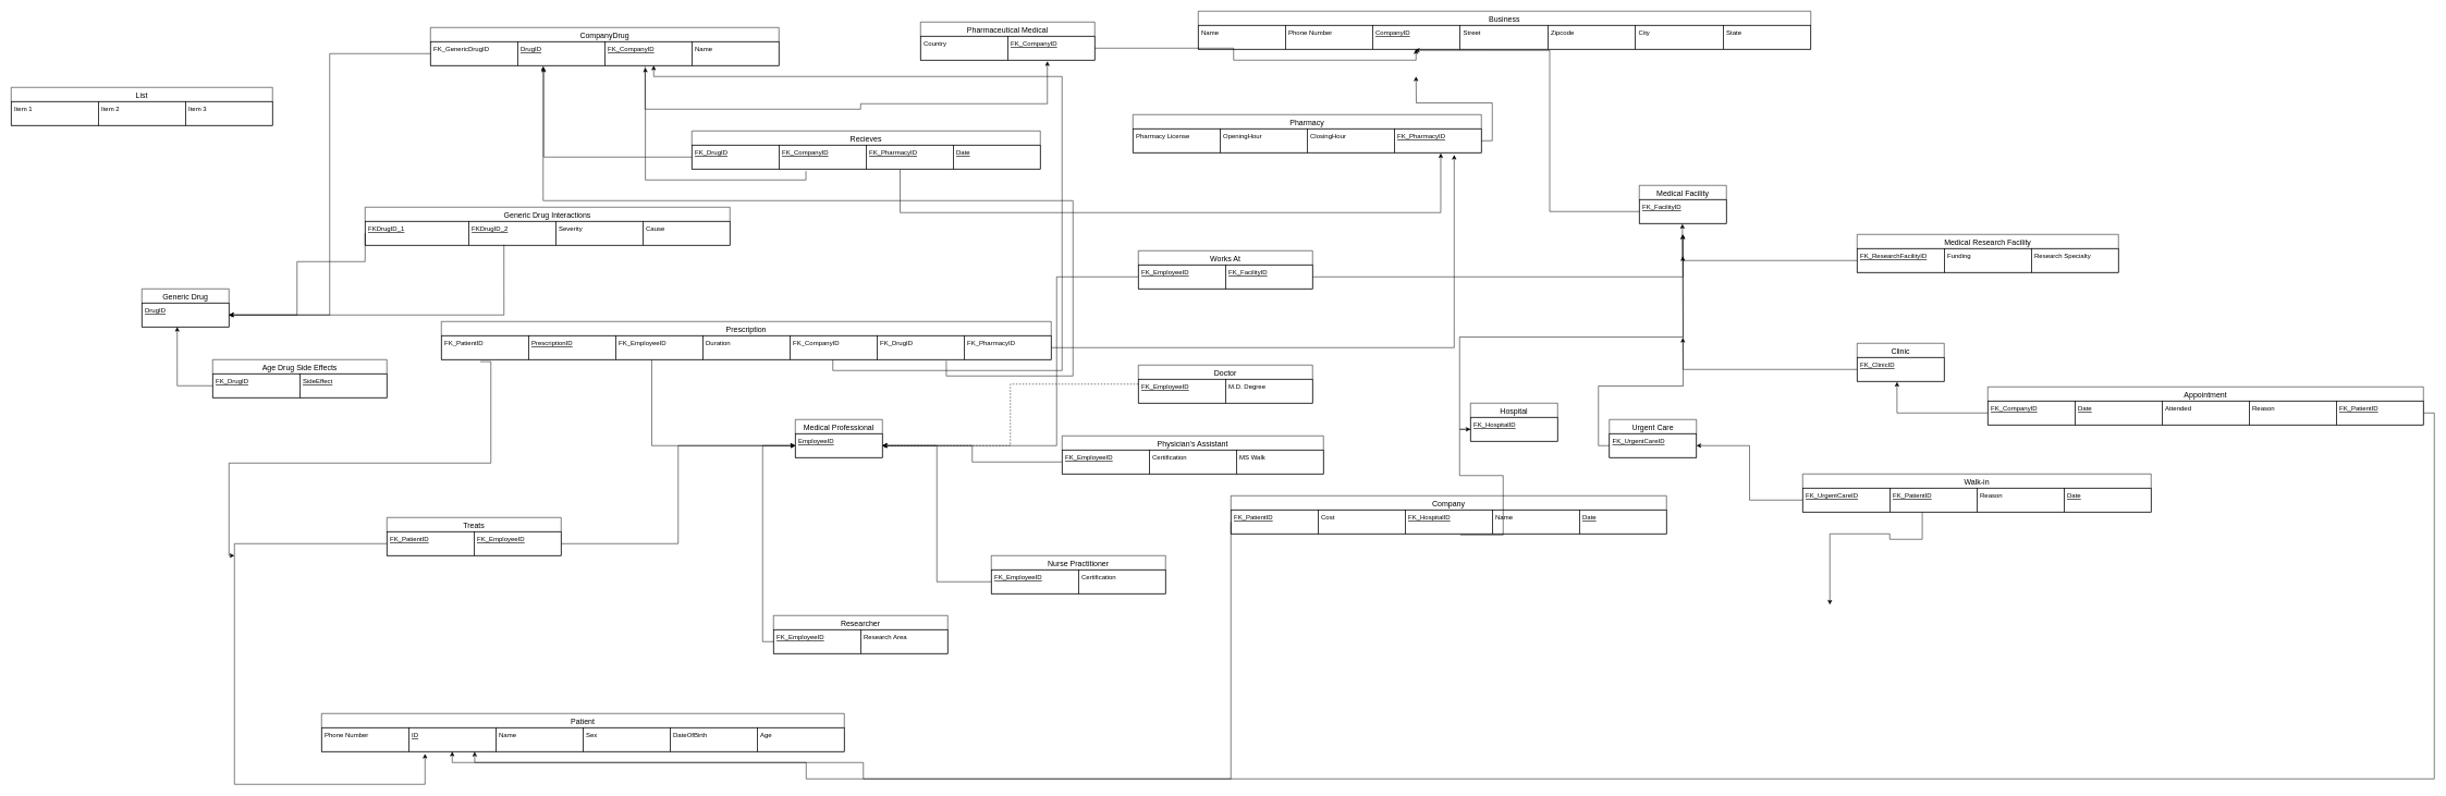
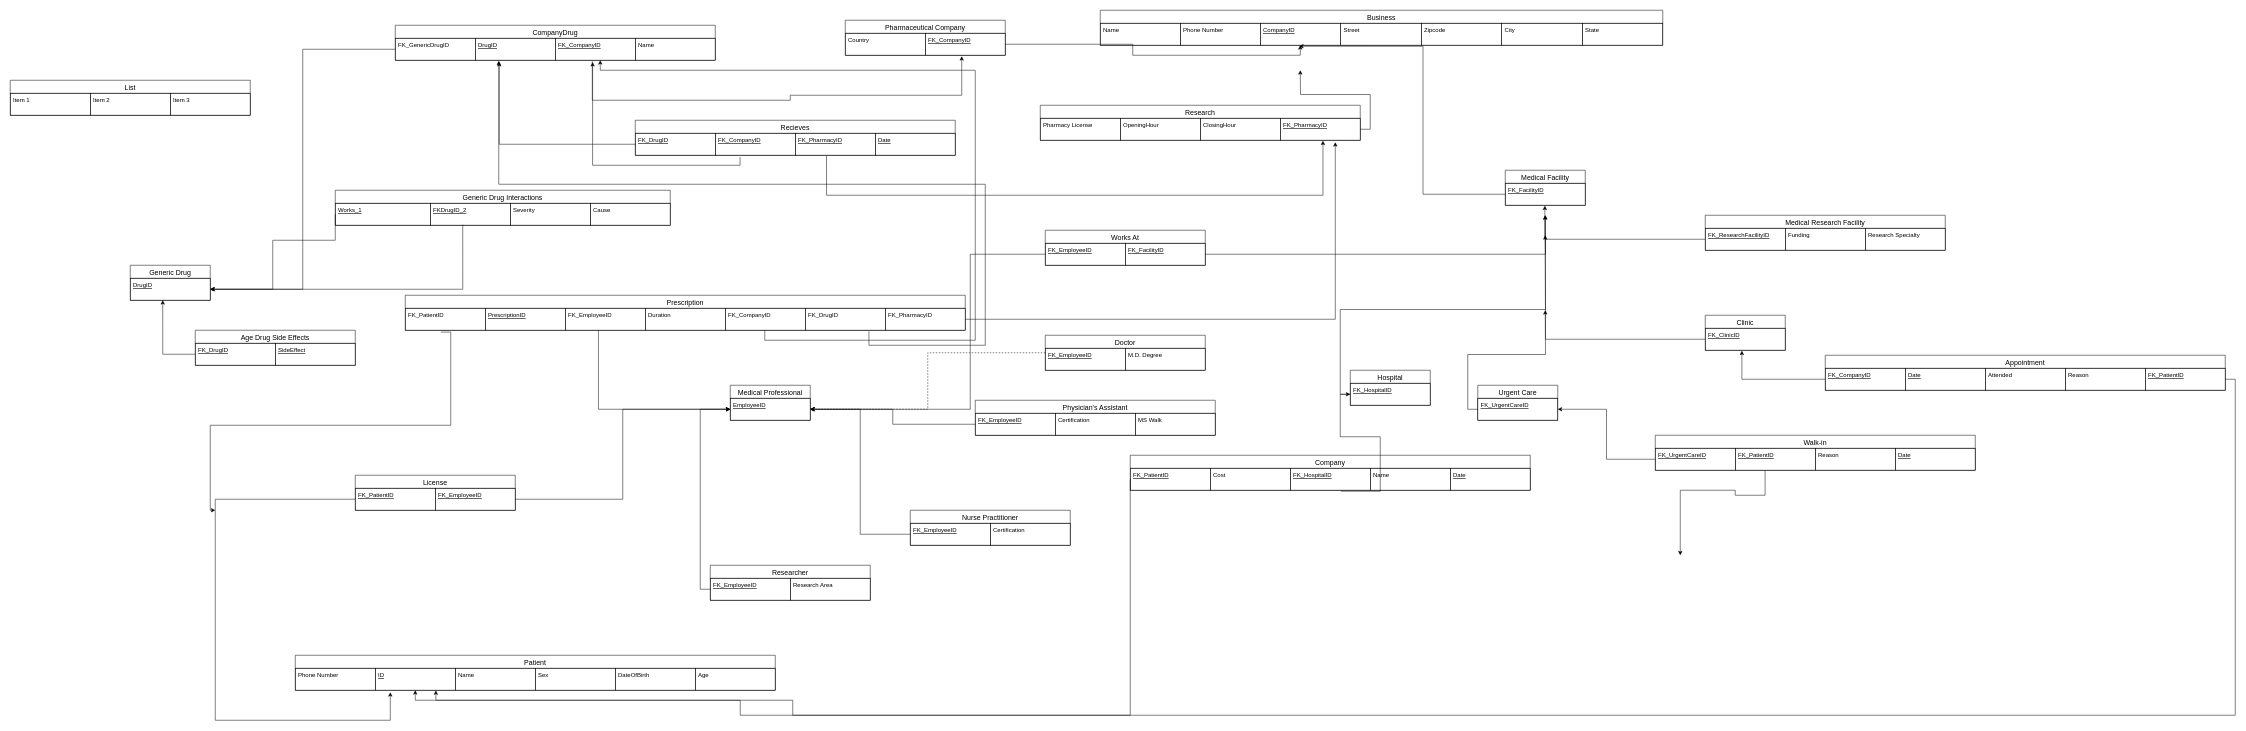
- <mxCell id="25" value="Pharmaceutical Medical" style="swimlane;fontStyle=0;childLayout=stackLayout;vertical=1;startSize=26;verticalStack=0;resizeParent=1;resizeParentMax=0;resizeLast=0;collapsible=1;marginBottom=0;align=center;fontSize=14;" vertex="1" parent="1"><mxGeometry x="1690" y="40" width="320" height="70" as="geometry" /></mxCell>
+ <mxCell id="25" value="Pharmaceutical Company" style="swimlane;fontStyle=0;childLayout=stackLayout;vertical=1;startSize=26;verticalStack=0;resizeParent=1;resizeParentMax=0;resizeLast=0;collapsible=1;marginBottom=0;align=center;fontSize=14;" vertex="1" parent="1"><mxGeometry x="1690" y="40" width="320" height="70" as="geometry" /></mxCell>
- <mxCell id="38" value="Pharmacy" style="swimlane;fontStyle=0;childLayout=stackLayout;vertical=1;startSize=26;verticalStack=0;resizeParent=1;resizeParentMax=0;resizeLast=0;collapsible=1;marginBottom=0;align=center;fontSize=14;" vertex="1" parent="1"><mxGeometry x="2080" y="210" width="640" height="70" as="geometry" /></mxCell>
+ <mxCell id="38" value="Research" style="swimlane;fontStyle=0;childLayout=stackLayout;vertical=1;startSize=26;verticalStack=0;resizeParent=1;resizeParentMax=0;resizeLast=0;collapsible=1;marginBottom=0;align=center;fontSize=14;" vertex="1" parent="1"><mxGeometry x="2080" y="210" width="640" height="70" as="geometry" /></mxCell>
- <mxCell id="12" value="FKDrugID_1" style="text;fillColor=none;spacingLeft=4;spacingRight=4;overflow=hidden;rotatable=0;points=[[0,0.5],[1,0.5]];portConstraint=eastwest;fontSize=12;strokeColor=#000000;fontStyle=4" vertex="1" parent="11"><mxGeometry y="26" width="190" height="44" as="geometry" /></mxCell>
+ <mxCell id="12" value="Works_1" style="text;fillColor=none;spacingLeft=4;spacingRight=4;overflow=hidden;rotatable=0;points=[[0,0.5],[1,0.5]];portConstraint=eastwest;fontSize=12;strokeColor=#000000;fontStyle=4" vertex="1" parent="11"><mxGeometry y="26" width="190" height="44" as="geometry" /></mxCell>
- <mxCell id="115" value="Treats" style="swimlane;fontStyle=0;childLayout=stackLayout;vertical=1;startSize=26;verticalStack=0;resizeParent=1;resizeParentMax=0;resizeLast=0;collapsible=1;marginBottom=0;align=center;fontSize=14;" vertex="1" parent="1"><mxGeometry x="710" y="950" width="320" height="70" as="geometry" /></mxCell>
+ <mxCell id="115" value="License" style="swimlane;fontStyle=0;childLayout=stackLayout;vertical=1;startSize=26;verticalStack=0;resizeParent=1;resizeParentMax=0;resizeLast=0;collapsible=1;marginBottom=0;align=center;fontSize=14;" vertex="1" parent="1"><mxGeometry x="710" y="950" width="320" height="70" as="geometry" /></mxCell>
